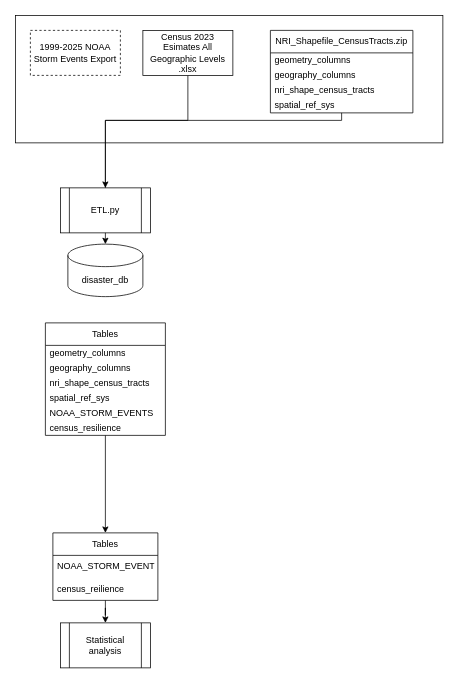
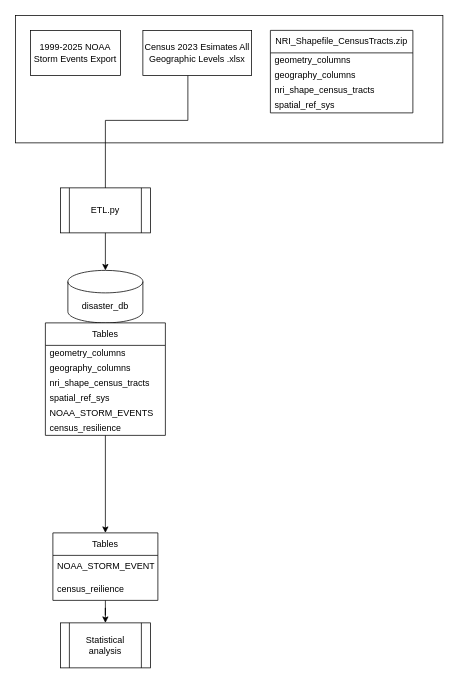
- <mxCell id="4" value="1999-2025 NOAA Storm Events Export" style="rounded=0;whiteSpace=wrap;html=1;dashed=1;" parent="1" vertex="1"><mxGeometry x="40" y="40" width="120" height="60" as="geometry" /></mxCell>
+ <mxCell id="4" value="1999-2025 NOAA Storm Events Export" style="rounded=0;whiteSpace=wrap;html=1;" parent="1" vertex="1"><mxGeometry x="40" y="40" width="120" height="60" as="geometry" /></mxCell>
- <mxCell id="12" value="Census 2023 Esimates All Geographic Levels .xlsx" style="rounded=0;whiteSpace=wrap;html=1;" parent="1" vertex="1"><mxGeometry x="190" y="40" width="120" height="60" as="geometry" /></mxCell>
+ <mxCell id="12" value="Census 2023 Esimates All Geographic Levels .xlsx" style="rounded=0;whiteSpace=wrap;html=1;" parent="1" vertex="1"><mxGeometry x="190" y="40" width="145" height="60" as="geometry" /></mxCell>
- <mxCell id="5" style="edgeStyle=orthogonalEdgeStyle;rounded=0;orthogonalLoop=1;jettySize=auto;html=1;" parent="1" source="6" target="26" edge="1"><mxGeometry relative="1" as="geometry"><Array as="points"><mxPoint x="140" y="160" /></Array></mxGeometry></mxCell>
- <mxCell id="3" value="disaster_db" style="shape=cylinder3;whiteSpace=wrap;html=1;boundedLbl=1;backgroundOutline=1;size=15;" parent="1" vertex="1"><mxGeometry x="90" y="325" width="100" height="70" as="geometry" /></mxCell>
+ <mxCell id="3" value="disaster_db" style="shape=cylinder3;whiteSpace=wrap;html=1;boundedLbl=1;backgroundOutline=1;size=15;" parent="1" vertex="1"><mxGeometry x="90" y="360" width="100" height="70" as="geometry" /></mxCell>
